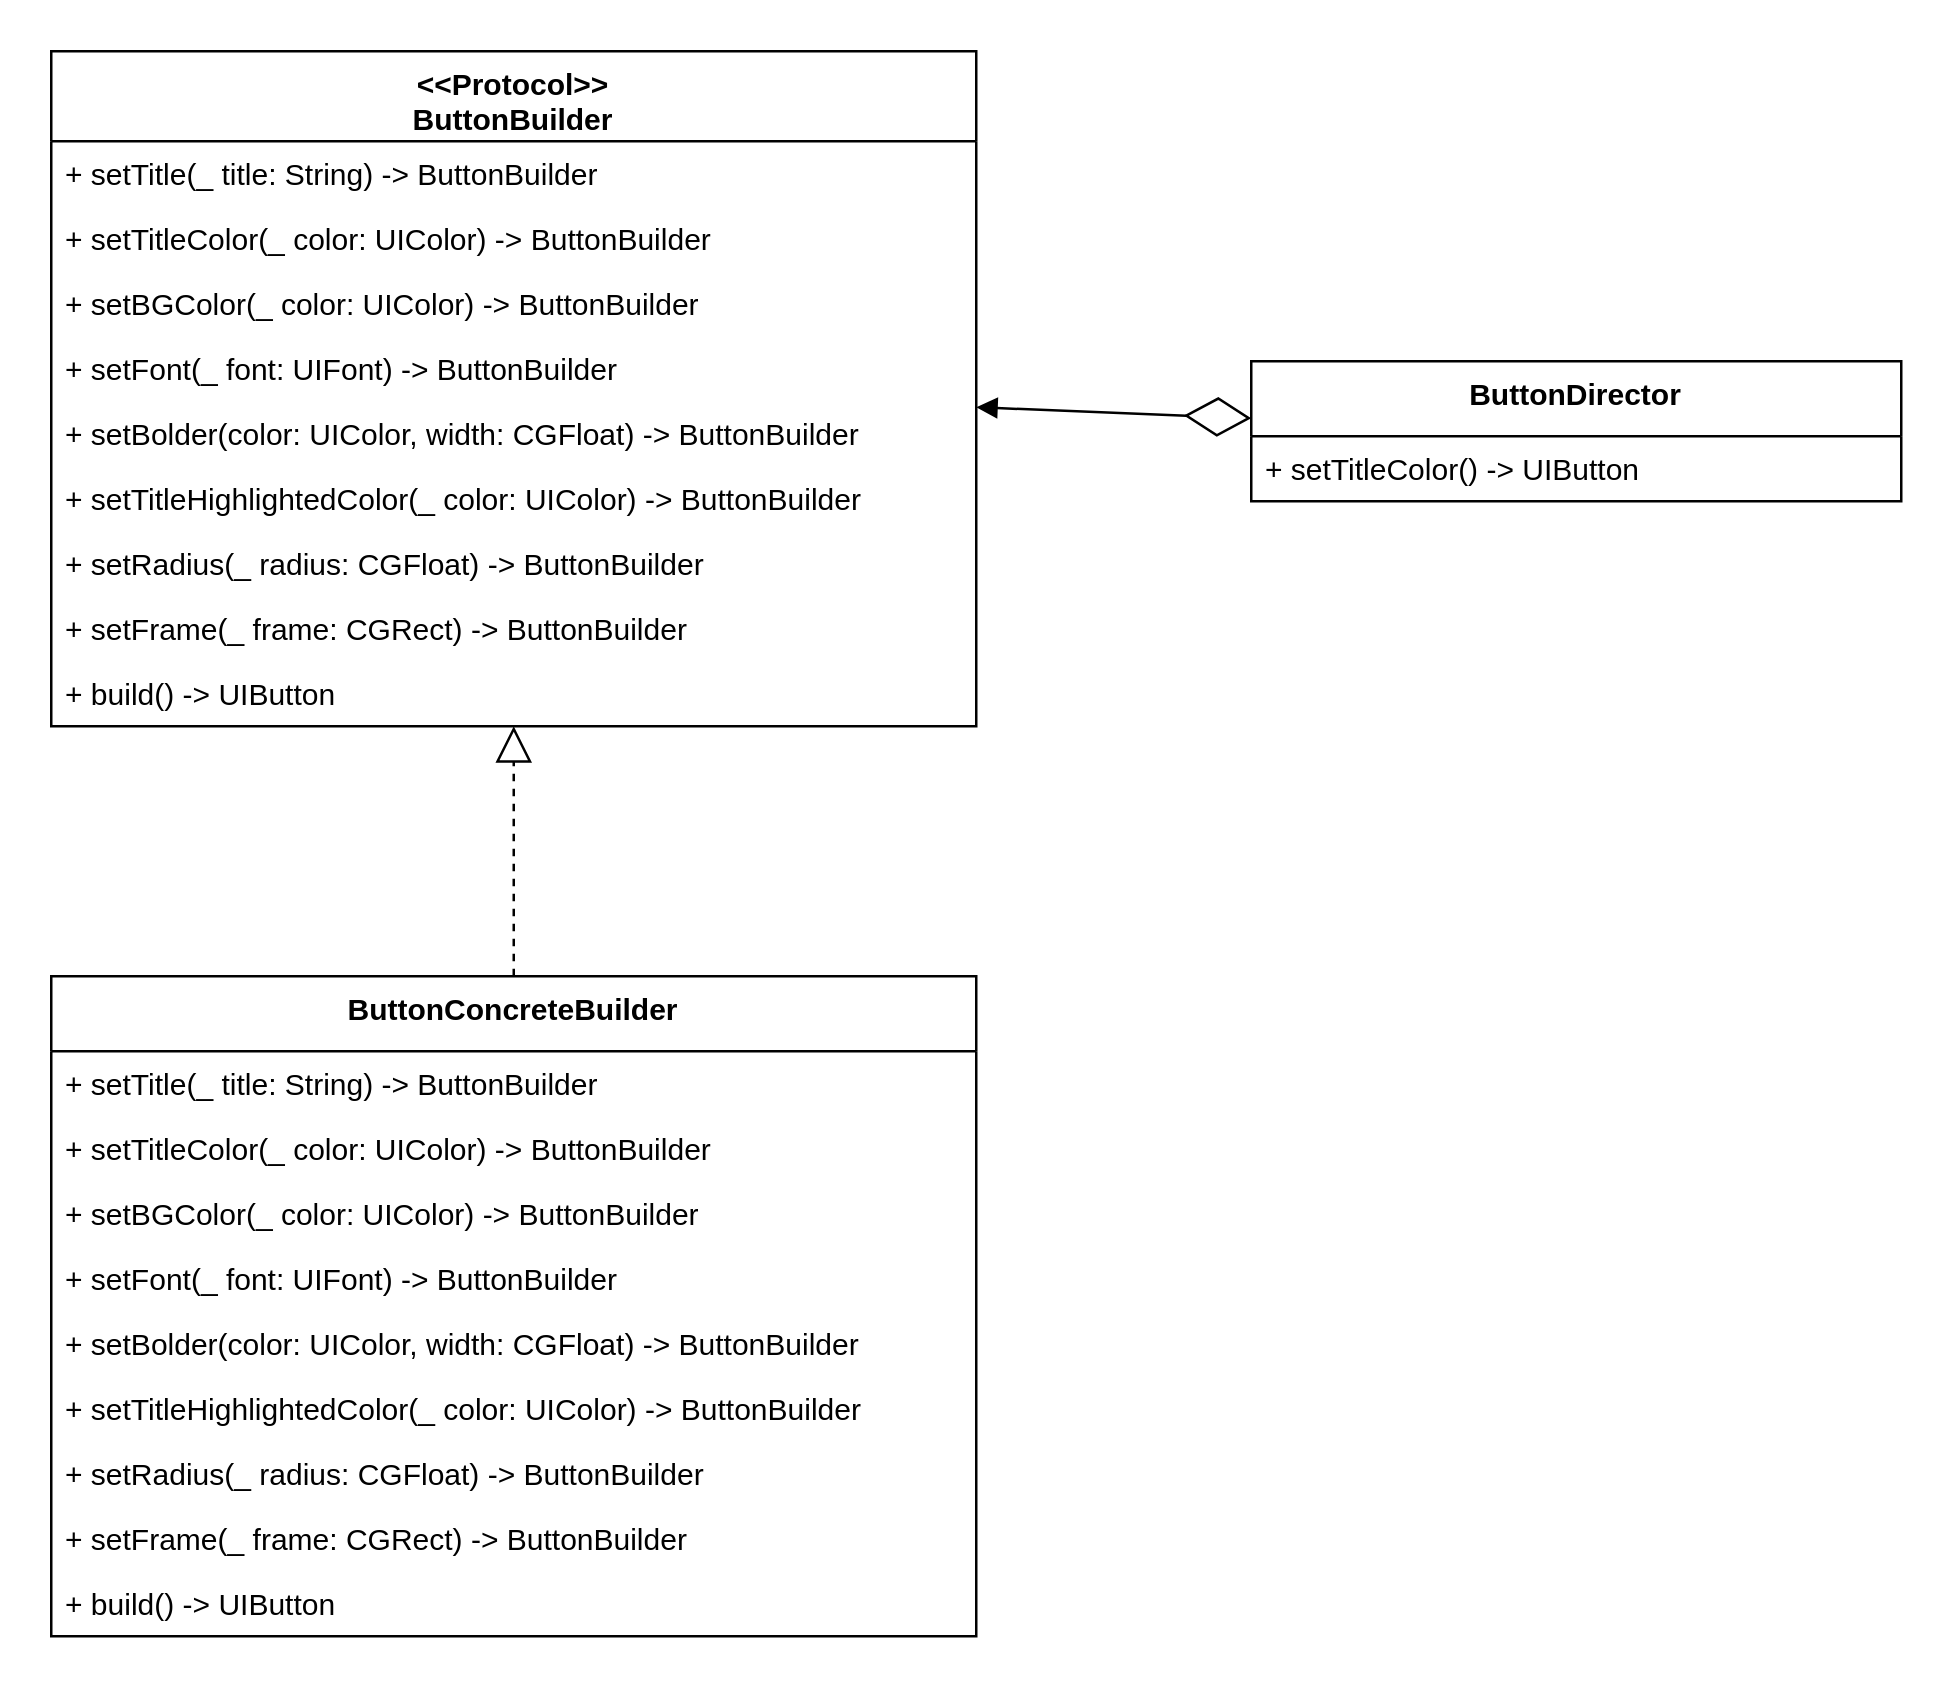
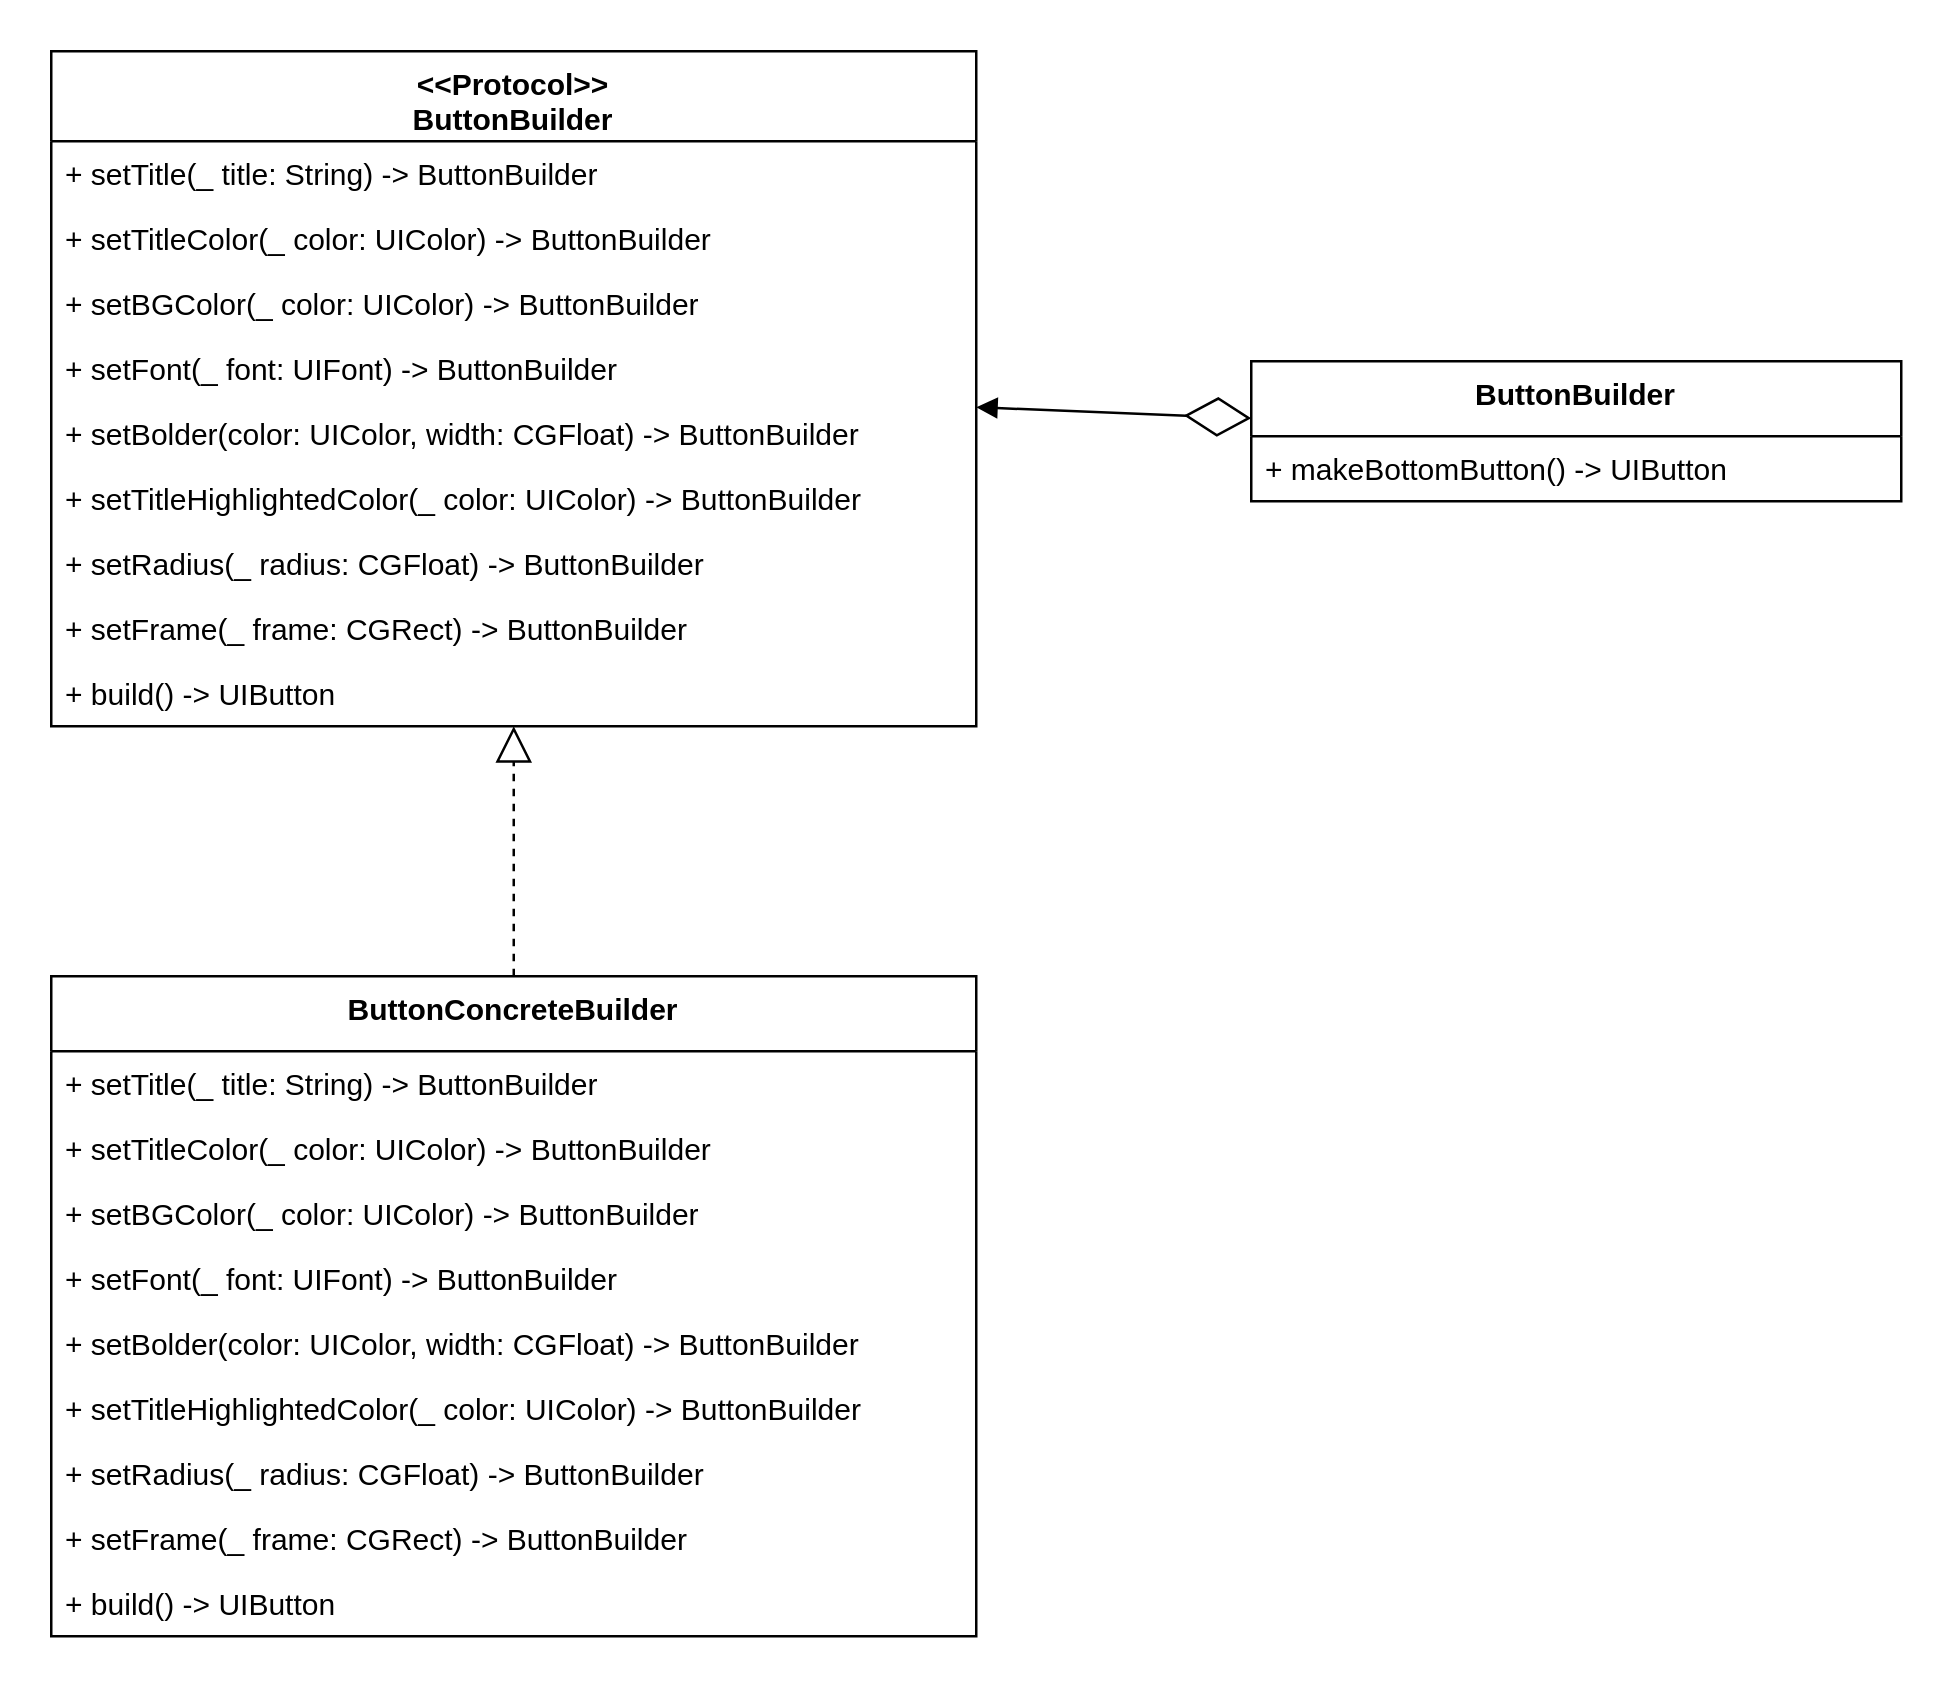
- <mxCell id="24" value="ButtonDirector" style="swimlane;fontStyle=1;align=center;verticalAlign=top;childLayout=stackLayout;horizontal=1;startSize=30;horizontalStack=0;resizeParent=1;resizeParentMax=0;resizeLast=0;collapsible=1;marginBottom=0;" parent="1" vertex="1"><mxGeometry x="500" y="144" width="260" height="56" as="geometry" /></mxCell>
+ <mxCell id="24" value="ButtonBuilder" style="swimlane;fontStyle=1;align=center;verticalAlign=top;childLayout=stackLayout;horizontal=1;startSize=30;horizontalStack=0;resizeParent=1;resizeParentMax=0;resizeLast=0;collapsible=1;marginBottom=0;" parent="1" vertex="1"><mxGeometry x="500" y="144" width="260" height="56" as="geometry" /></mxCell>
- <mxCell id="25" value="+ setTitleColor() -&gt; UIButton" style="text;strokeColor=none;fillColor=none;align=left;verticalAlign=top;spacingLeft=4;spacingRight=4;overflow=hidden;rotatable=0;points=[[0,0.5],[1,0.5]];portConstraint=eastwest;" parent="24" vertex="1"><mxGeometry y="30" width="260" height="26" as="geometry" /></mxCell>
+ <mxCell id="25" value="+ makeBottomButton() -&gt; UIButton" style="text;strokeColor=none;fillColor=none;align=left;verticalAlign=top;spacingLeft=4;spacingRight=4;overflow=hidden;rotatable=0;points=[[0,0.5],[1,0.5]];portConstraint=eastwest;" parent="24" vertex="1"><mxGeometry y="30" width="260" height="26" as="geometry" /></mxCell>
